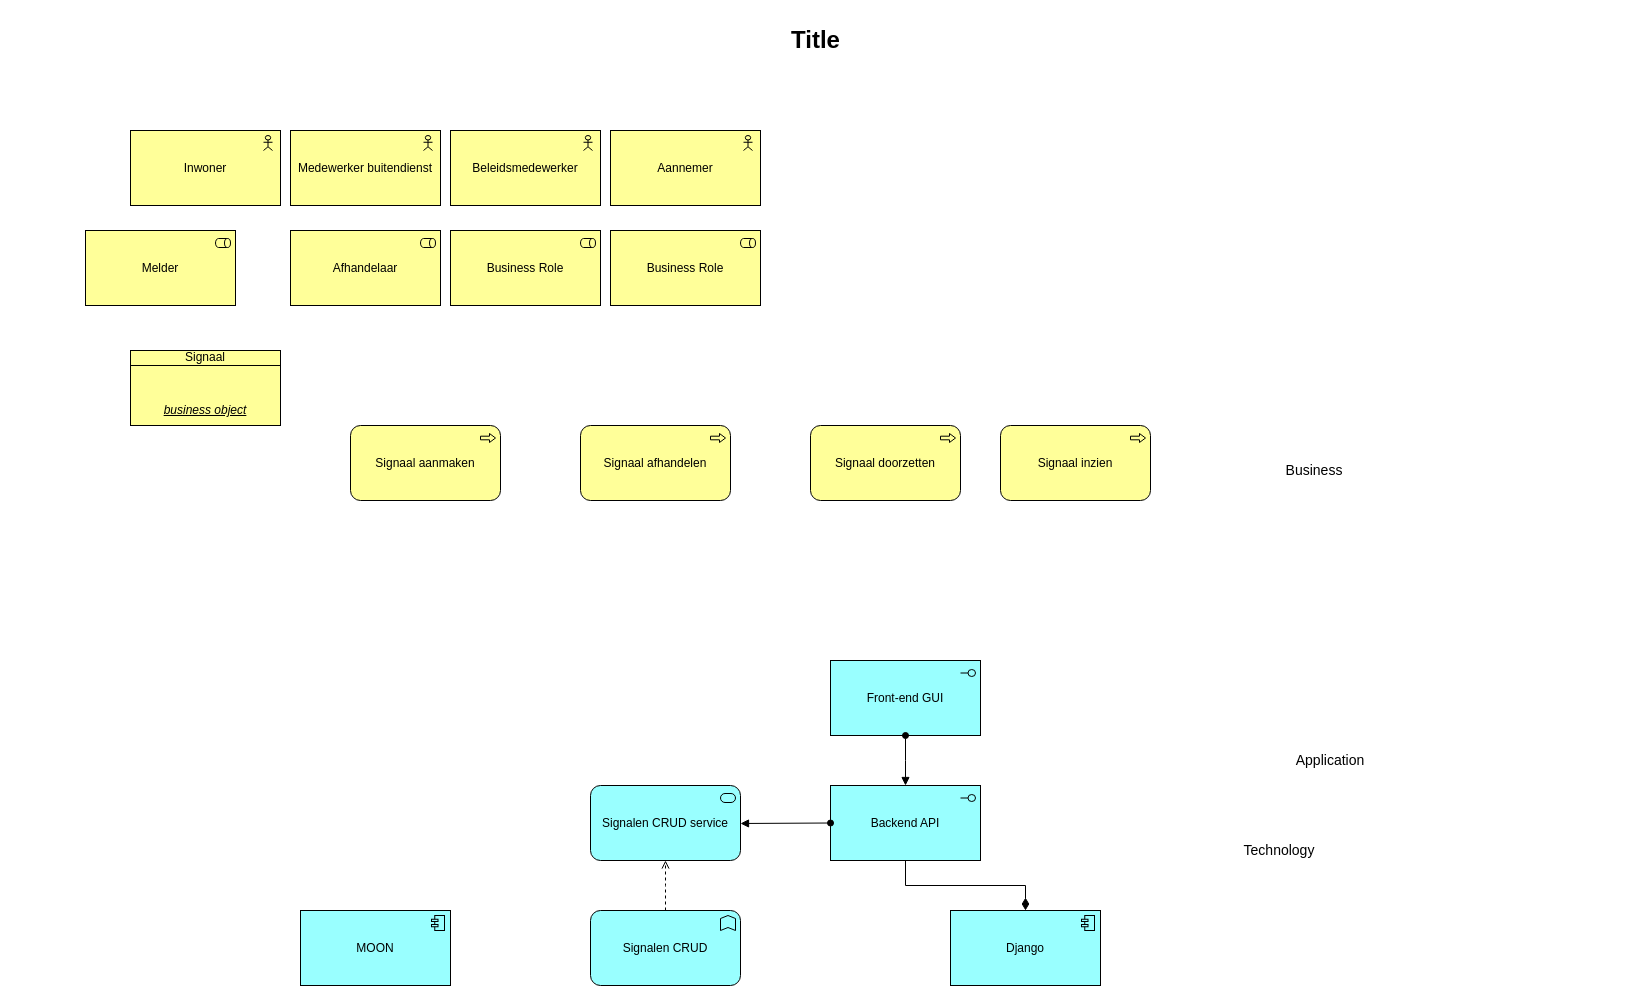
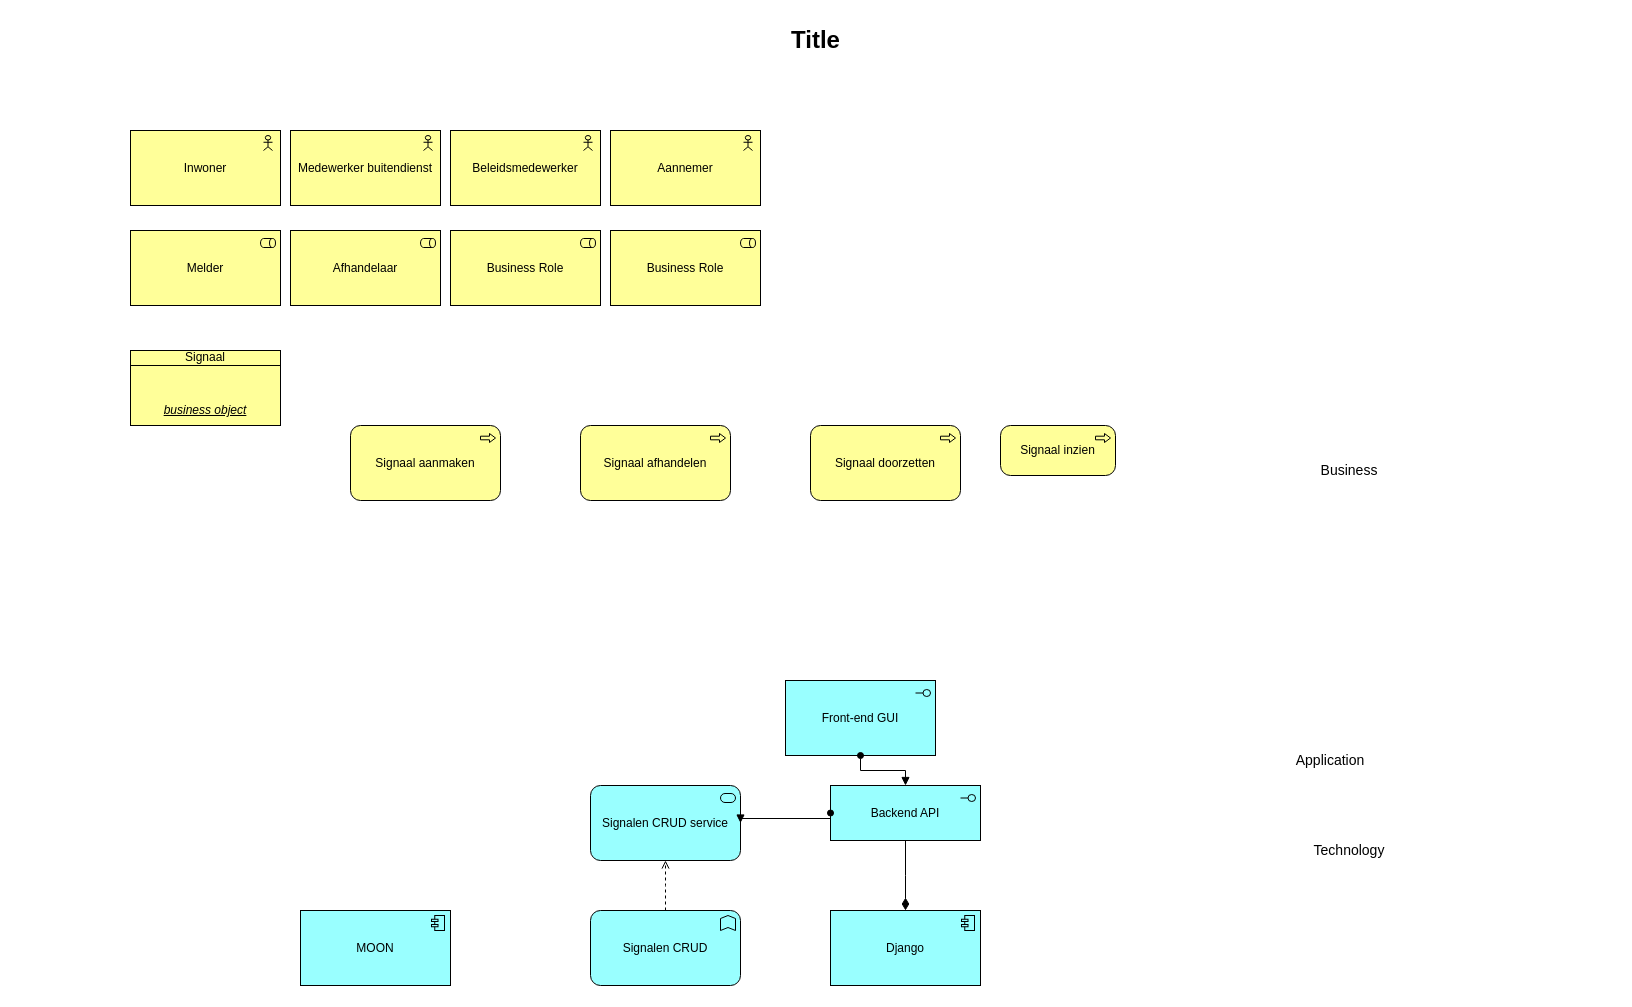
- <mxCell id="6" value="Melder" style="html=1;outlineConnect=0;whiteSpace=wrap;fillColor=#ffff99;shape=mxgraph.archimate3.application;appType=role;archiType=square;" vertex="1" parent="1"><mxGeometry x="85" y="230" width="150" height="75" as="geometry" /></mxCell>
+ <mxCell id="6" value="Melder" style="html=1;outlineConnect=0;whiteSpace=wrap;fillColor=#ffff99;shape=mxgraph.archimate3.application;appType=role;archiType=square;" vertex="1" parent="1"><mxGeometry x="130" y="230" width="150" height="75" as="geometry" /></mxCell>
- <mxCell id="27" value="Signaal inzien" style="html=1;outlineConnect=0;whiteSpace=wrap;fillColor=#ffff99;shape=mxgraph.archimate3.application;appType=proc;archiType=rounded;" vertex="1" parent="1"><mxGeometry x="1000" y="425" width="150" height="75" as="geometry" /></mxCell>
+ <mxCell id="27" value="Signaal inzien" style="html=1;outlineConnect=0;whiteSpace=wrap;fillColor=#ffff99;shape=mxgraph.archimate3.application;appType=proc;archiType=rounded;" vertex="1" parent="1"><mxGeometry x="1000" y="425" width="115" height="50" as="geometry" /></mxCell>
- <mxCell id="4" value="Business" style="text;html=1;strokeColor=none;fillColor=none;align=center;verticalAlign=middle;whiteSpace=wrap;fontSize=14;" parent="1" vertex="1"><mxGeometry x="1194" y="460" width="240" height="20" as="geometry" /></mxCell>
+ <mxCell id="4" value="Business" style="text;html=1;strokeColor=none;fillColor=none;align=center;verticalAlign=middle;whiteSpace=wrap;fontSize=14;" parent="1" vertex="1"><mxGeometry x="1229" y="460" width="240" height="20" as="geometry" /></mxCell>
- <mxCell id="16" value="Front-end GUI" style="html=1;outlineConnect=0;whiteSpace=wrap;fillColor=#99ffff;shape=mxgraph.archimate3.application;appType=interface;archiType=square;" vertex="1" parent="1"><mxGeometry x="830" y="660" width="150" height="75" as="geometry" /></mxCell>
+ <mxCell id="16" value="Front-end GUI" style="html=1;outlineConnect=0;whiteSpace=wrap;fillColor=#99ffff;shape=mxgraph.archimate3.application;appType=interface;archiType=square;" vertex="1" parent="1"><mxGeometry x="785" y="680" width="150" height="75" as="geometry" /></mxCell>
- <mxCell id="17" value="Backend API" style="html=1;outlineConnect=0;whiteSpace=wrap;fillColor=#99ffff;shape=mxgraph.archimate3.application;appType=interface;archiType=square;" vertex="1" parent="1"><mxGeometry x="830" y="785" width="150" height="75" as="geometry" /></mxCell>
+ <mxCell id="17" value="Backend API" style="html=1;outlineConnect=0;whiteSpace=wrap;fillColor=#99ffff;shape=mxgraph.archimate3.application;appType=interface;archiType=square;" vertex="1" parent="1"><mxGeometry x="830" y="785" width="150" height="55" as="geometry" /></mxCell>
- <mxCell id="2" value="Technology" style="text;html=1;strokeColor=none;fillColor=none;align=center;verticalAlign=middle;whiteSpace=wrap;fontSize=14;" parent="1" vertex="1"><mxGeometry x="1159" y="840" width="240" height="20" as="geometry" /></mxCell>
+ <mxCell id="2" value="Technology" style="text;html=1;strokeColor=none;fillColor=none;align=center;verticalAlign=middle;whiteSpace=wrap;fontSize=14;" parent="1" vertex="1"><mxGeometry x="1229" y="840" width="240" height="20" as="geometry" /></mxCell>
- <mxCell id="29" value="Django" style="html=1;outlineConnect=0;whiteSpace=wrap;fillColor=#99ffff;shape=mxgraph.archimate3.application;appType=comp;archiType=square;" vertex="1" parent="1"><mxGeometry x="950" y="910" width="150" height="75" as="geometry" /></mxCell>
+ <mxCell id="29" value="Django" style="html=1;outlineConnect=0;whiteSpace=wrap;fillColor=#99ffff;shape=mxgraph.archimate3.application;appType=comp;archiType=square;" vertex="1" parent="1"><mxGeometry x="830" y="910" width="150" height="75" as="geometry" /></mxCell>
